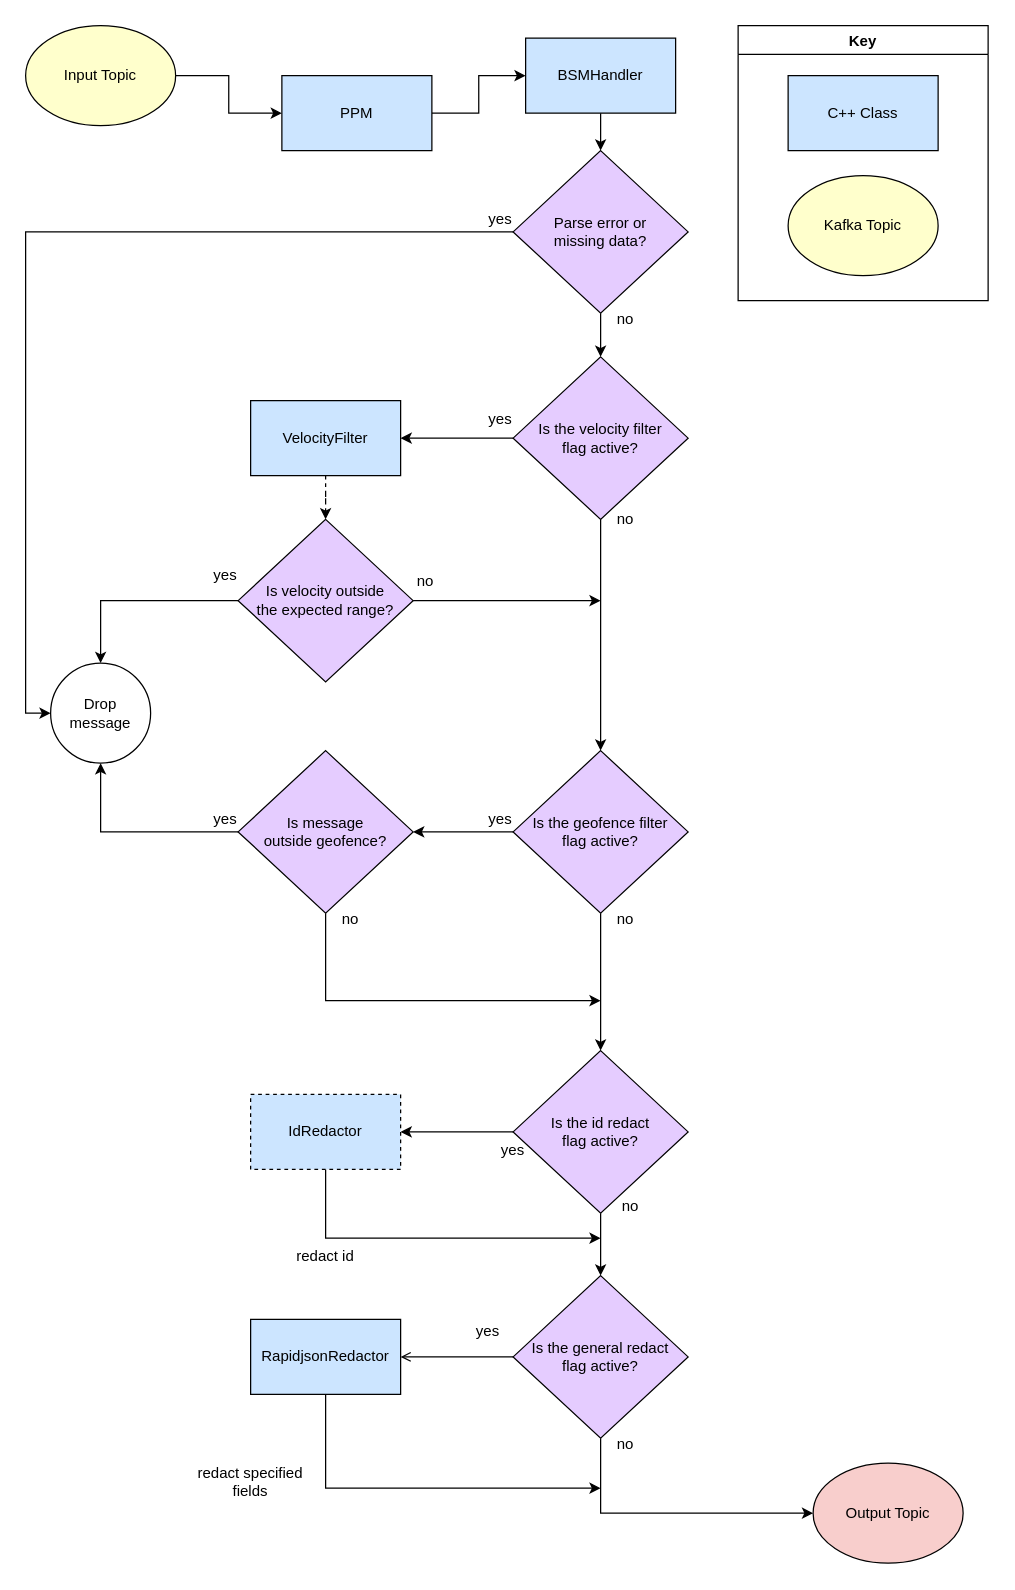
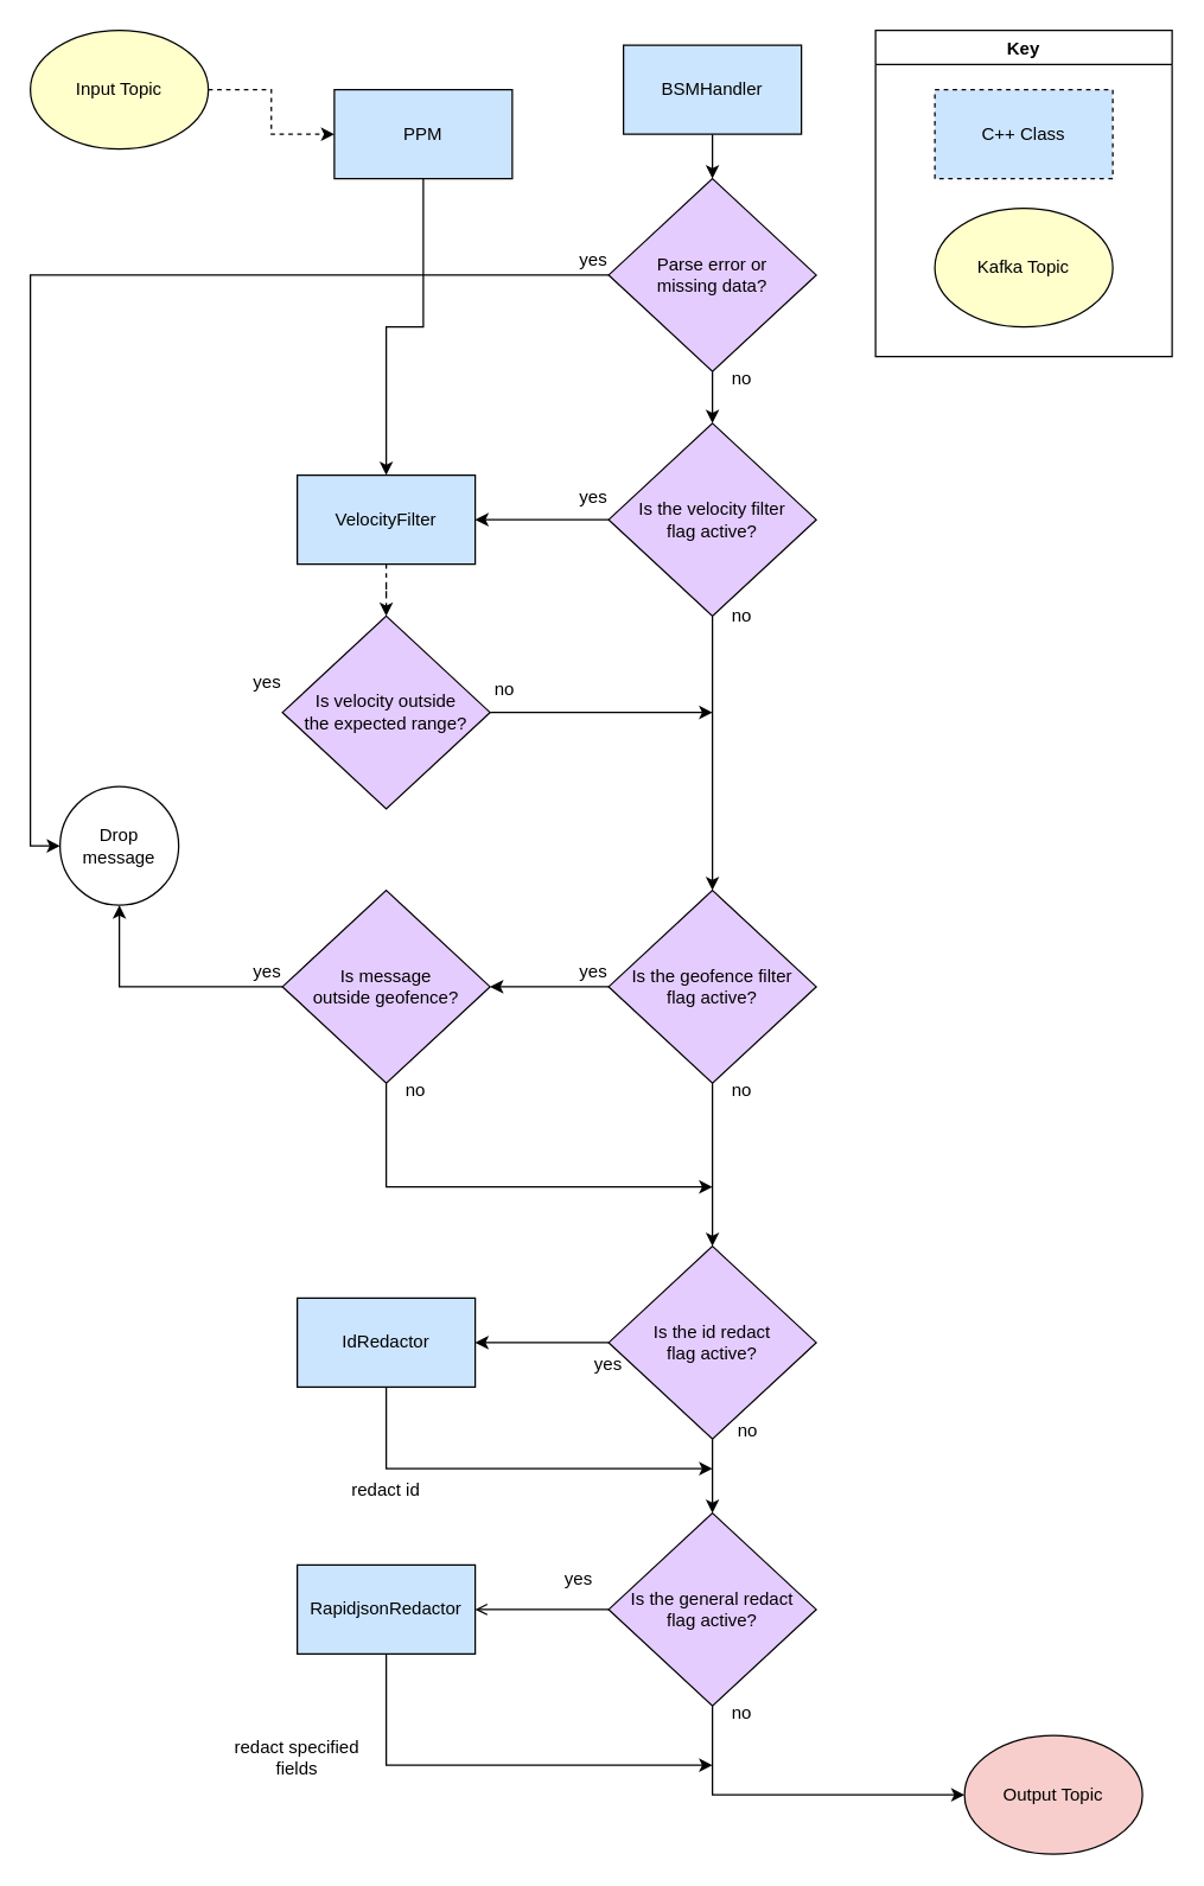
- <mxCell id="6" style="edgeStyle=orthogonalEdgeStyle;rounded=0;orthogonalLoop=1;jettySize=auto;html=1;" parent="1" source="7" target="3" edge="1"><mxGeometry relative="1" as="geometry" /></mxCell>
+ <mxCell id="6" style="edgeStyle=orthogonalEdgeStyle;rounded=0;orthogonalLoop=1;jettySize=auto;html=1;dashed=1;" parent="1" source="7" target="3" edge="1"><mxGeometry relative="1" as="geometry" /></mxCell>
- <mxCell id="2" style="edgeStyle=orthogonalEdgeStyle;rounded=0;orthogonalLoop=1;jettySize=auto;html=1;" parent="1" source="3" target="5" edge="1"><mxGeometry relative="1" as="geometry" /></mxCell>
+ <mxCell id="2" style="edgeStyle=orthogonalEdgeStyle;rounded=0;orthogonalLoop=1;jettySize=auto;html=1;" parent="1" source="3" target="13" edge="1"><mxGeometry relative="1" as="geometry" /></mxCell>
- <mxCell id="25" value="C++ Class" style="rounded=0;whiteSpace=wrap;html=1;fillColor=#CCE5FF;" parent="24" vertex="1"><mxGeometry x="40" y="40" width="120" height="60" as="geometry" /></mxCell>
+ <mxCell id="25" value="C++ Class" style="rounded=0;whiteSpace=wrap;html=1;fillColor=#CCE5FF;dashed=1;" parent="24" vertex="1"><mxGeometry x="40" y="40" width="120" height="60" as="geometry" /></mxCell>
- <mxCell id="28" style="edgeStyle=orthogonalEdgeStyle;rounded=0;orthogonalLoop=1;jettySize=auto;html=1;entryX=0.5;entryY=0;entryDx=0;entryDy=0;" parent="1" source="29" target="30" edge="1"><mxGeometry relative="1" as="geometry" /></mxCell>
- <mxCell id="18" value="IdRedactor" style="rounded=0;whiteSpace=wrap;html=1;fillColor=#CCE5FF;dashed=1;" parent="1" vertex="1"><mxGeometry x="200" y="875" width="120" height="60" as="geometry" /></mxCell>
+ <mxCell id="18" value="IdRedactor" style="rounded=0;whiteSpace=wrap;html=1;fillColor=#CCE5FF;" parent="1" vertex="1"><mxGeometry x="200" y="875" width="120" height="60" as="geometry" /></mxCell>
